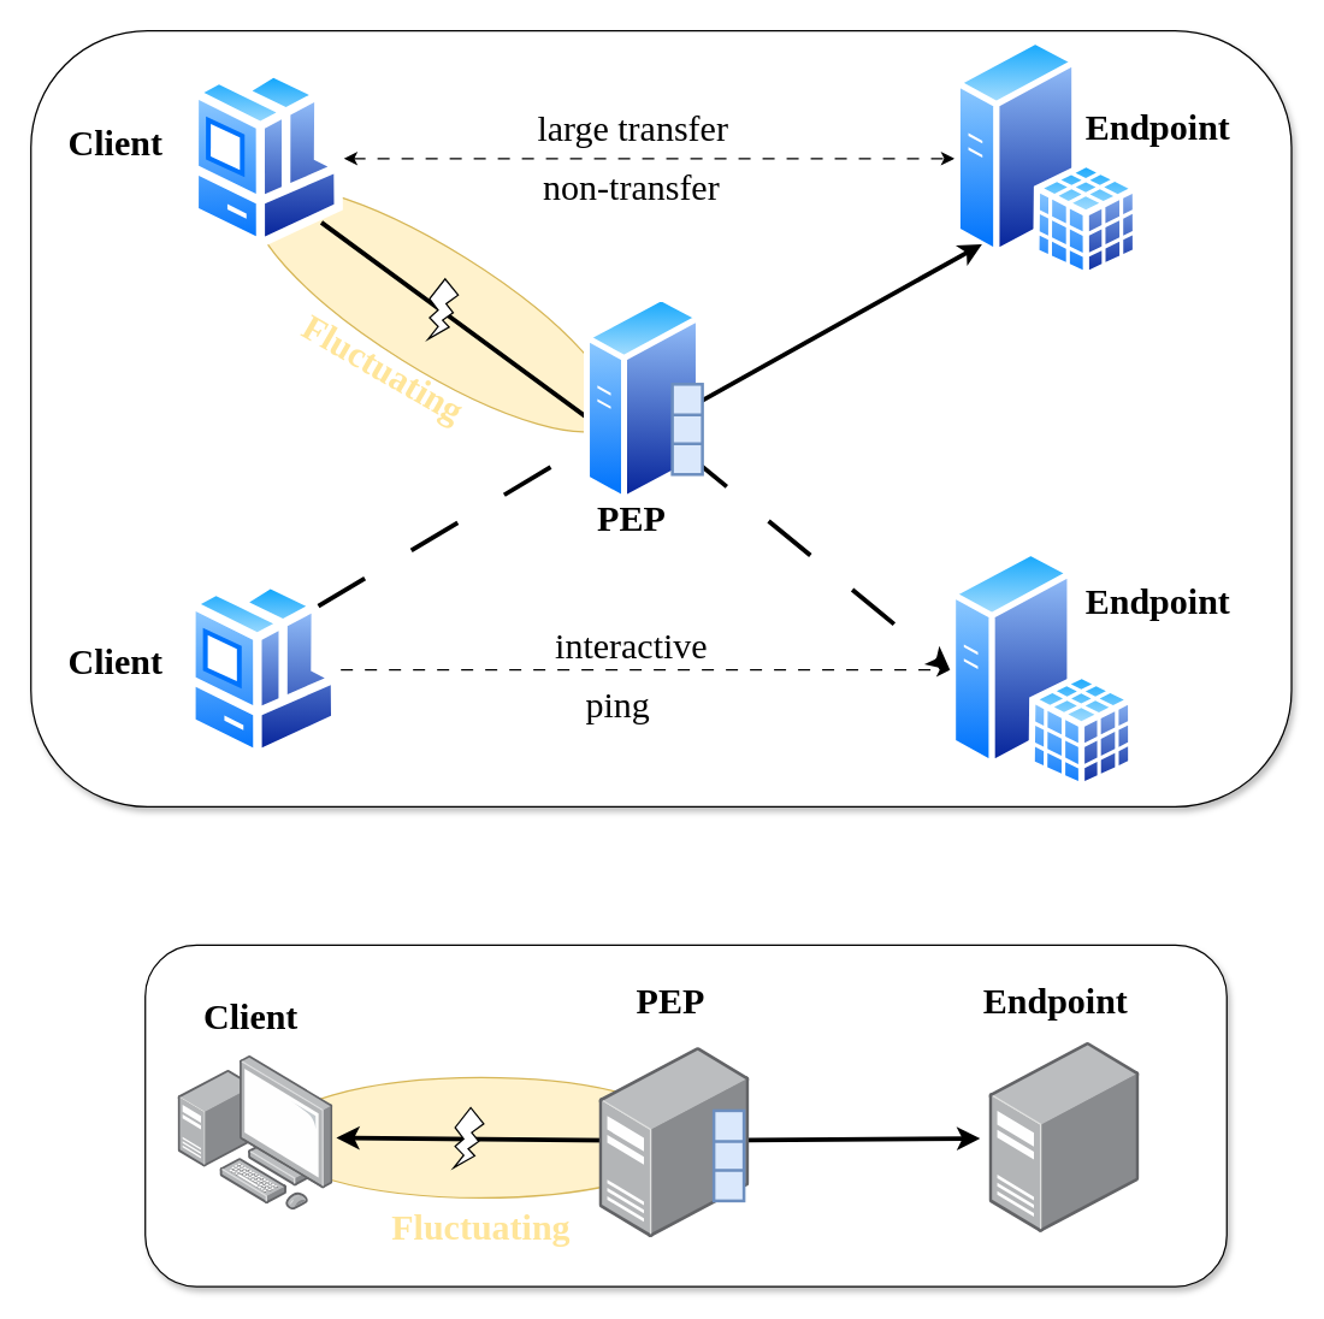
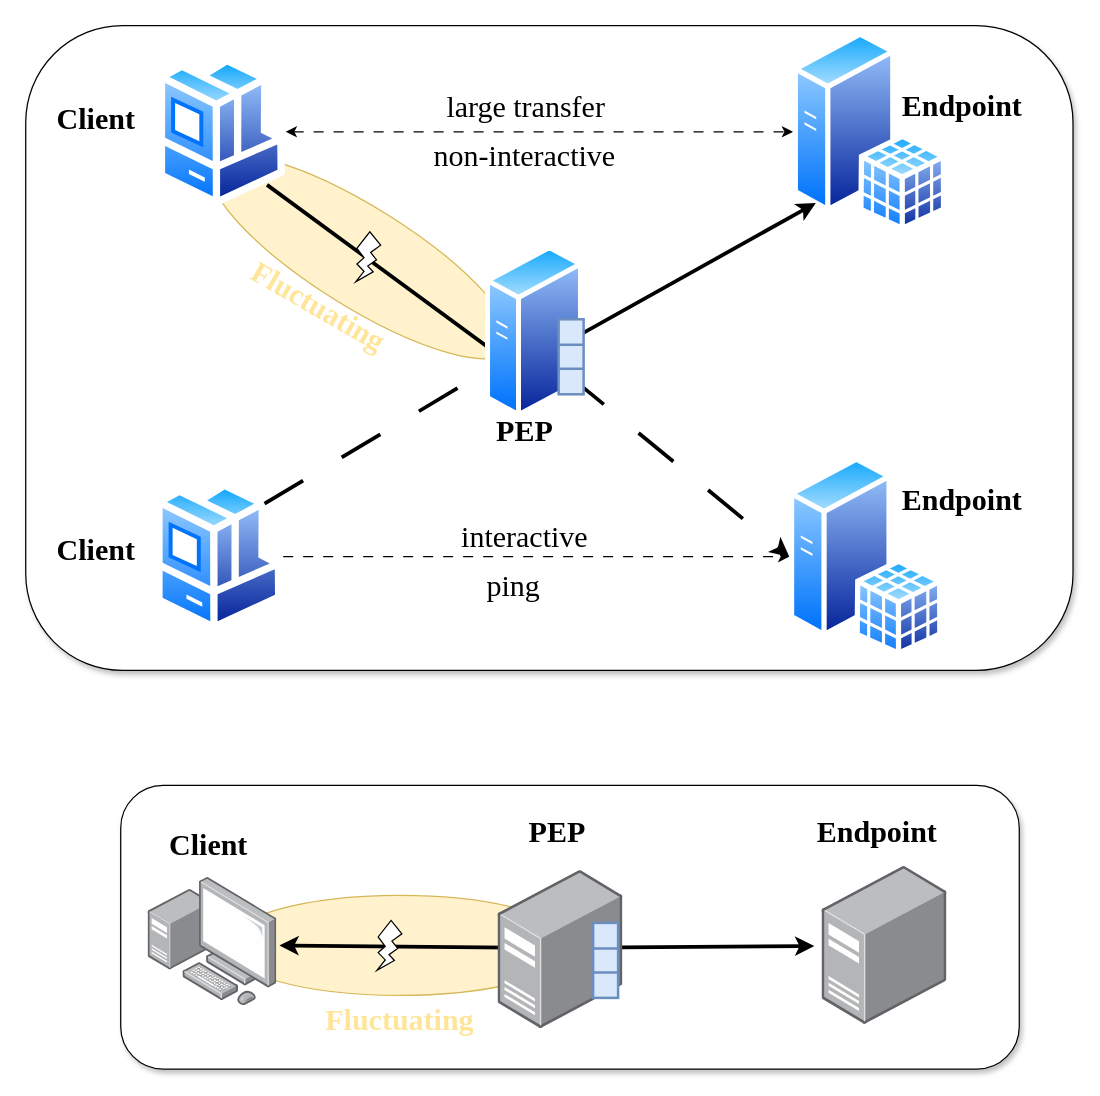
- <mxCell id="21" value="non-transfer" style="text;html=1;align=center;verticalAlign=middle;resizable=0;points=[];autosize=1;strokeColor=none;fillColor=none;fontSize=24;fontFamily=Times New Roman;" parent="1" vertex="1"><mxGeometry x="333.8" y="105" width="170" height="40" as="geometry" /></mxCell>
+ <mxCell id="21" value="non-interactive" style="text;html=1;align=center;verticalAlign=middle;resizable=0;points=[];autosize=1;strokeColor=none;fillColor=none;fontSize=24;fontFamily=Times New Roman;" parent="1" vertex="1"><mxGeometry x="333.8" y="105" width="170" height="40" as="geometry" /></mxCell>
